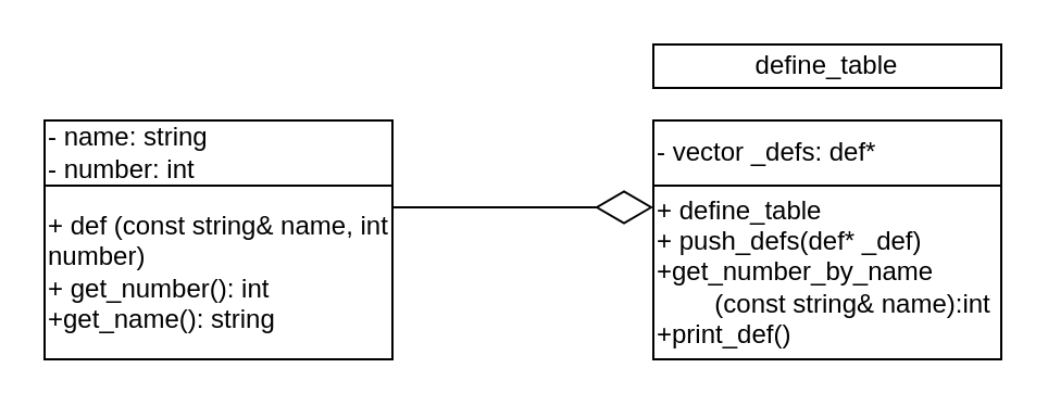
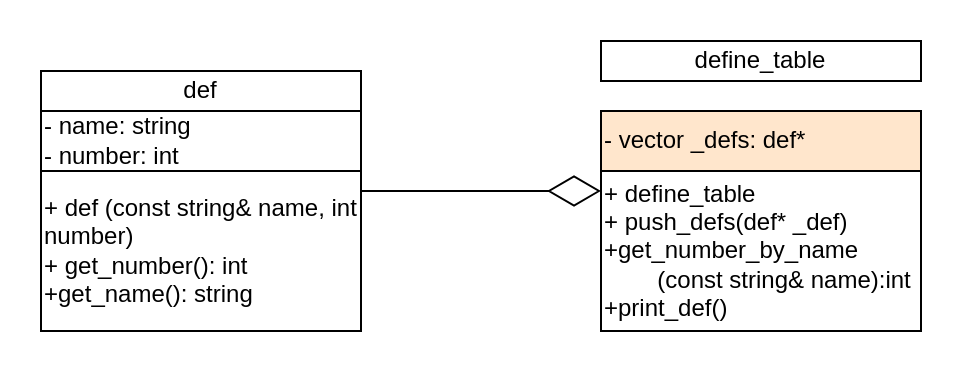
+ <mxCell id="2" value="def" style="rounded=0;whiteSpace=wrap;html=1;" vertex="1" parent="1"><mxGeometry x="20" y="35" width="160" height="20" as="geometry" /></mxCell>
- <mxCell id="6" value="- vector _defs: def*" style="rounded=0;whiteSpace=wrap;html=1;align=left;" vertex="1" parent="1"><mxGeometry x="300" y="55" width="160" height="30" as="geometry" /></mxCell>
+ <mxCell id="6" value="- vector _defs: def*" style="rounded=0;whiteSpace=wrap;html=1;align=left;fillColor=#ffe6cc;" vertex="1" parent="1"><mxGeometry x="300" y="55" width="160" height="30" as="geometry" /></mxCell>
